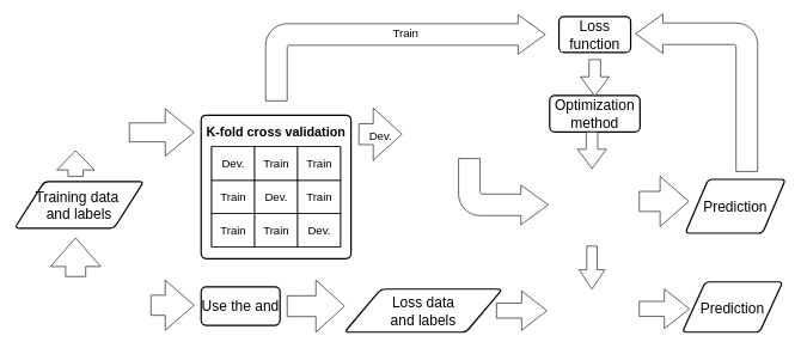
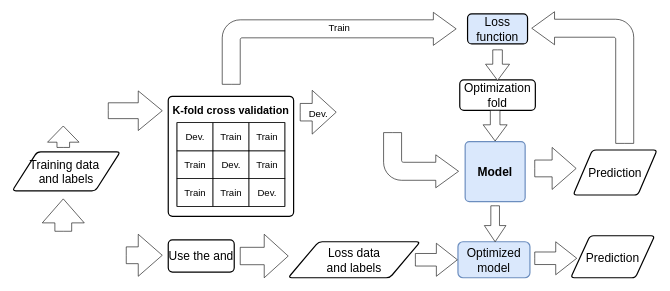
- <mxCell id="5" value="Loss function" style="rounded=1;whiteSpace=wrap;html=1;absoluteArcSize=1;arcSize=14;strokeWidth=2;fontSize=20;fontColor=#000000;" vertex="1" parent="1"><mxGeometry x="779" y="22.5" width="100" height="50" as="geometry" /></mxCell>
+ <mxCell id="5" value="Loss function" style="rounded=1;whiteSpace=wrap;html=1;absoluteArcSize=1;arcSize=14;strokeWidth=2;fontSize=20;fontColor=#000000;fillColor=#dae8fc;" vertex="1" parent="1"><mxGeometry x="779" y="22.5" width="100" height="50" as="geometry" /></mxCell>
- <mxCell id="6" value="Optimization method" style="rounded=1;whiteSpace=wrap;html=1;absoluteArcSize=1;arcSize=14;strokeWidth=2;fontSize=20;fontColor=#000000;" vertex="1" parent="1"><mxGeometry x="766" y="132.5" width="126" height="51" as="geometry" /></mxCell>
+ <mxCell id="6" value="Optimization fold" style="rounded=1;whiteSpace=wrap;html=1;absoluteArcSize=1;arcSize=14;strokeWidth=2;fontSize=20;fontColor=#000000;" vertex="1" parent="1"><mxGeometry x="766" y="132.5" width="126" height="51" as="geometry" /></mxCell>
+ <mxCell id="3" value="&lt;font style=&quot;font-size: 20px;&quot;&gt;&lt;b style=&quot;&quot;&gt;Model&lt;/b&gt;&lt;/font&gt;" style="rounded=1;whiteSpace=wrap;html=1;absoluteArcSize=1;arcSize=14;strokeWidth=2;fillColor=#dae8fc;strokeColor=#6c8ebf;" vertex="1" parent="1"><mxGeometry x="775" y="235.5" width="100" height="100" as="geometry" /></mxCell>
+ <mxCell id="12" value="&lt;span style=&quot;font-size: 20px;&quot;&gt;Optimized model&lt;/span&gt;" style="whiteSpace=wrap;html=1;fillColor=#dae8fc;strokeColor=#6c8ebf;rounded=1;arcSize=14;strokeWidth=2;" vertex="1" parent="1"><mxGeometry x="763" y="402.5" width="120" height="60" as="geometry" /></mxCell>
